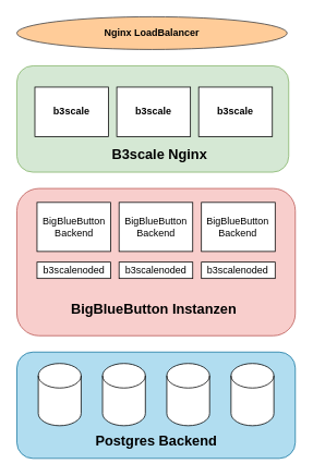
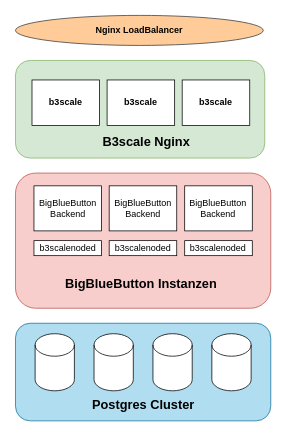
- <mxCell id="22" value="&lt;font style=&quot;font-size: 17px&quot;&gt;Postgres Backend&lt;/font&gt;" style="text;strokeColor=none;fillColor=none;html=1;fontSize=24;fontStyle=1;verticalAlign=middle;align=center;container=0;" vertex="1" parent="1"><mxGeometry x="124.615" y="517.929" width="130.769" height="37.143" as="geometry" /></mxCell>
+ <mxCell id="22" value="&lt;font style=&quot;font-size: 17px&quot;&gt;Postgres Cluster&lt;/font&gt;" style="text;strokeColor=none;fillColor=none;html=1;fontSize=24;fontStyle=1;verticalAlign=middle;align=center;container=0;" vertex="1" parent="1"><mxGeometry x="124.615" y="517.929" width="130.769" height="37.143" as="geometry" /></mxCell>
